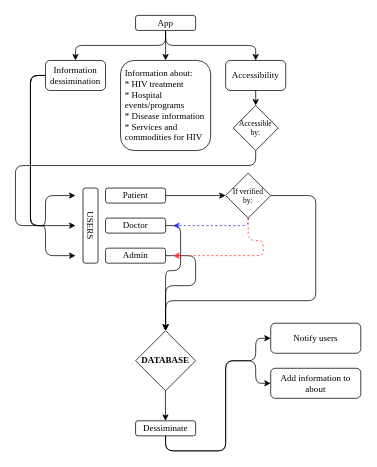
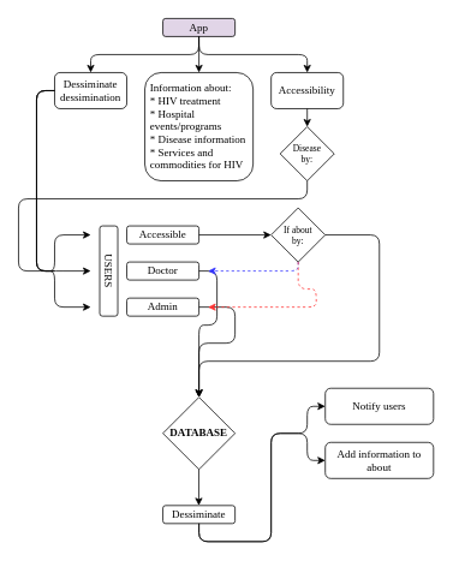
- <mxCell id="2" value="App" style="rounded=1;whiteSpace=wrap;html=1;fontFamily=Times New Roman;" vertex="1" parent="1"><mxGeometry x="180" y="20" width="80" height="20" as="geometry" /></mxCell>
+ <mxCell id="2" value="App" style="rounded=1;whiteSpace=wrap;html=1;fontFamily=Times New Roman;fillColor=#e1d5e7;" vertex="1" parent="1"><mxGeometry x="180" y="20" width="80" height="20" as="geometry" /></mxCell>
- <mxCell id="6" value="Information dessimination" style="rounded=1;whiteSpace=wrap;html=1;fontFamily=Times New Roman;" vertex="1" parent="1"><mxGeometry x="60" y="80" width="80" height="40" as="geometry" /></mxCell>
+ <mxCell id="6" value="Dessiminate dessimination" style="rounded=1;whiteSpace=wrap;html=1;fontFamily=Times New Roman;" vertex="1" parent="1"><mxGeometry x="60" y="80" width="80" height="40" as="geometry" /></mxCell>
- <mxCell id="13" value="&lt;div&gt;&lt;span style=&quot;font-family: &amp;quot;Times New Roman&amp;quot;; background-color: initial;&quot;&gt;Accessible&lt;/span&gt;&lt;/div&gt;&lt;div&gt;&lt;span style=&quot;font-family: nwtRwpWaWTmKvTHQ2Dd5; background-color: initial;&quot;&gt;by:&lt;/span&gt;&lt;/div&gt;" style="rhombus;whiteSpace=wrap;html=1;fontSize=10;verticalAlign=middle;" vertex="1" parent="1"><mxGeometry x="310" y="140" width="60" height="60" as="geometry" /></mxCell>
+ <mxCell id="13" value="&lt;div&gt;&lt;span style=&quot;font-family: &amp;quot;Times New Roman&amp;quot;; background-color: initial;&quot;&gt;Disease&lt;/span&gt;&lt;/div&gt;&lt;div&gt;&lt;span style=&quot;font-family: nwtRwpWaWTmKvTHQ2Dd5; background-color: initial;&quot;&gt;by:&lt;/span&gt;&lt;/div&gt;" style="rhombus;whiteSpace=wrap;html=1;fontSize=10;verticalAlign=middle;" vertex="1" parent="1"><mxGeometry x="310" y="140" width="60" height="60" as="geometry" /></mxCell>
- <mxCell id="9" value="Patient" style="rounded=1;whiteSpace=wrap;html=1;fontFamily=Times New Roman;" vertex="1" parent="1"><mxGeometry x="140" y="250" width="80" height="20" as="geometry" /></mxCell>
+ <mxCell id="9" value="Accessible" style="rounded=1;whiteSpace=wrap;html=1;fontFamily=Times New Roman;" vertex="1" parent="1"><mxGeometry x="140" y="250" width="80" height="20" as="geometry" /></mxCell>
- <mxCell id="18" value="&lt;font face=&quot;Times New Roman&quot;&gt;If verified&lt;/font&gt;&lt;div&gt;&lt;font face=&quot;Times New Roman&quot;&gt;by:&lt;/font&gt;&lt;/div&gt;" style="rhombus;whiteSpace=wrap;html=1;fontSize=10;verticalAlign=middle;" vertex="1" parent="1"><mxGeometry x="300" y="230" width="60" height="60" as="geometry" /></mxCell>
+ <mxCell id="18" value="&lt;font face=&quot;Times New Roman&quot;&gt;If about&lt;/font&gt;&lt;div&gt;&lt;font face=&quot;Times New Roman&quot;&gt;by:&lt;/font&gt;&lt;/div&gt;" style="rhombus;whiteSpace=wrap;html=1;fontSize=10;verticalAlign=middle;" vertex="1" parent="1"><mxGeometry x="300" y="230" width="60" height="60" as="geometry" /></mxCell>
